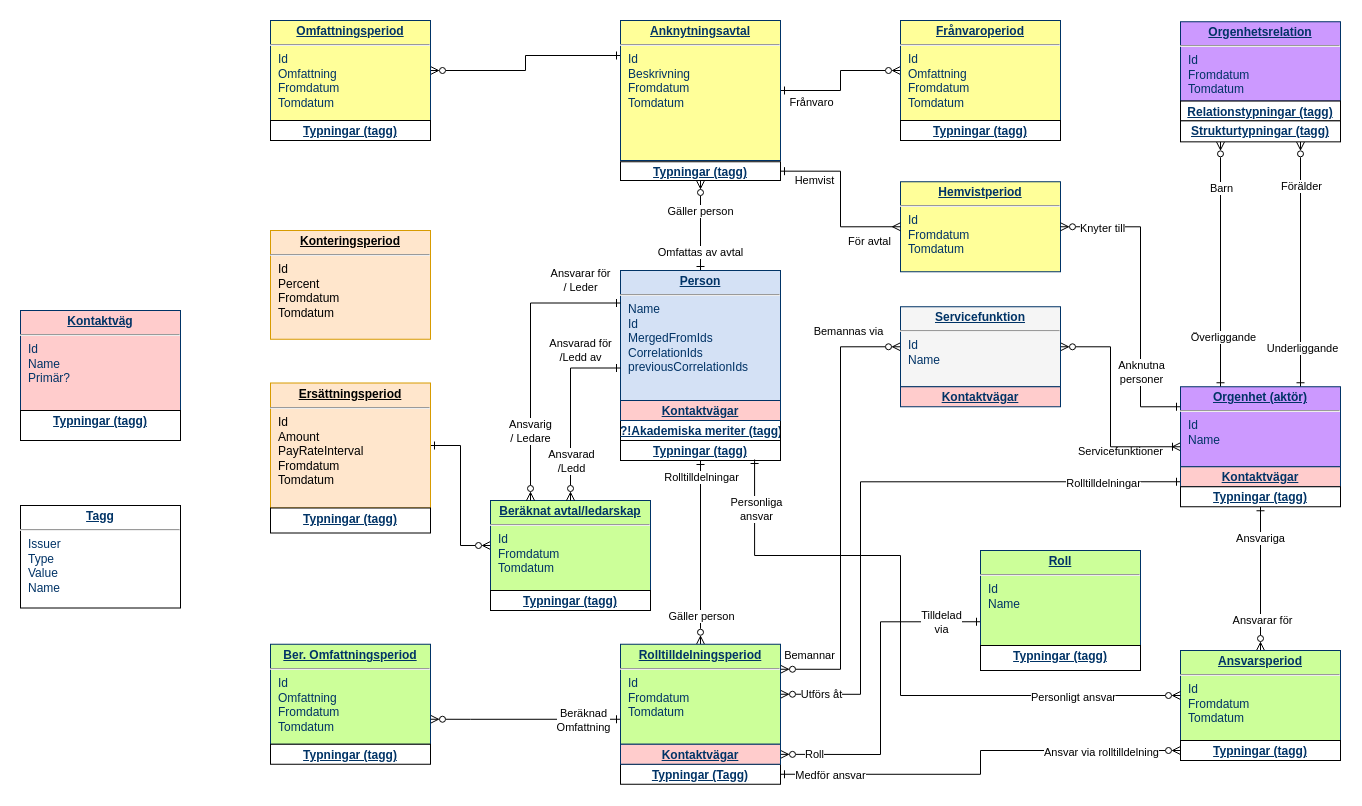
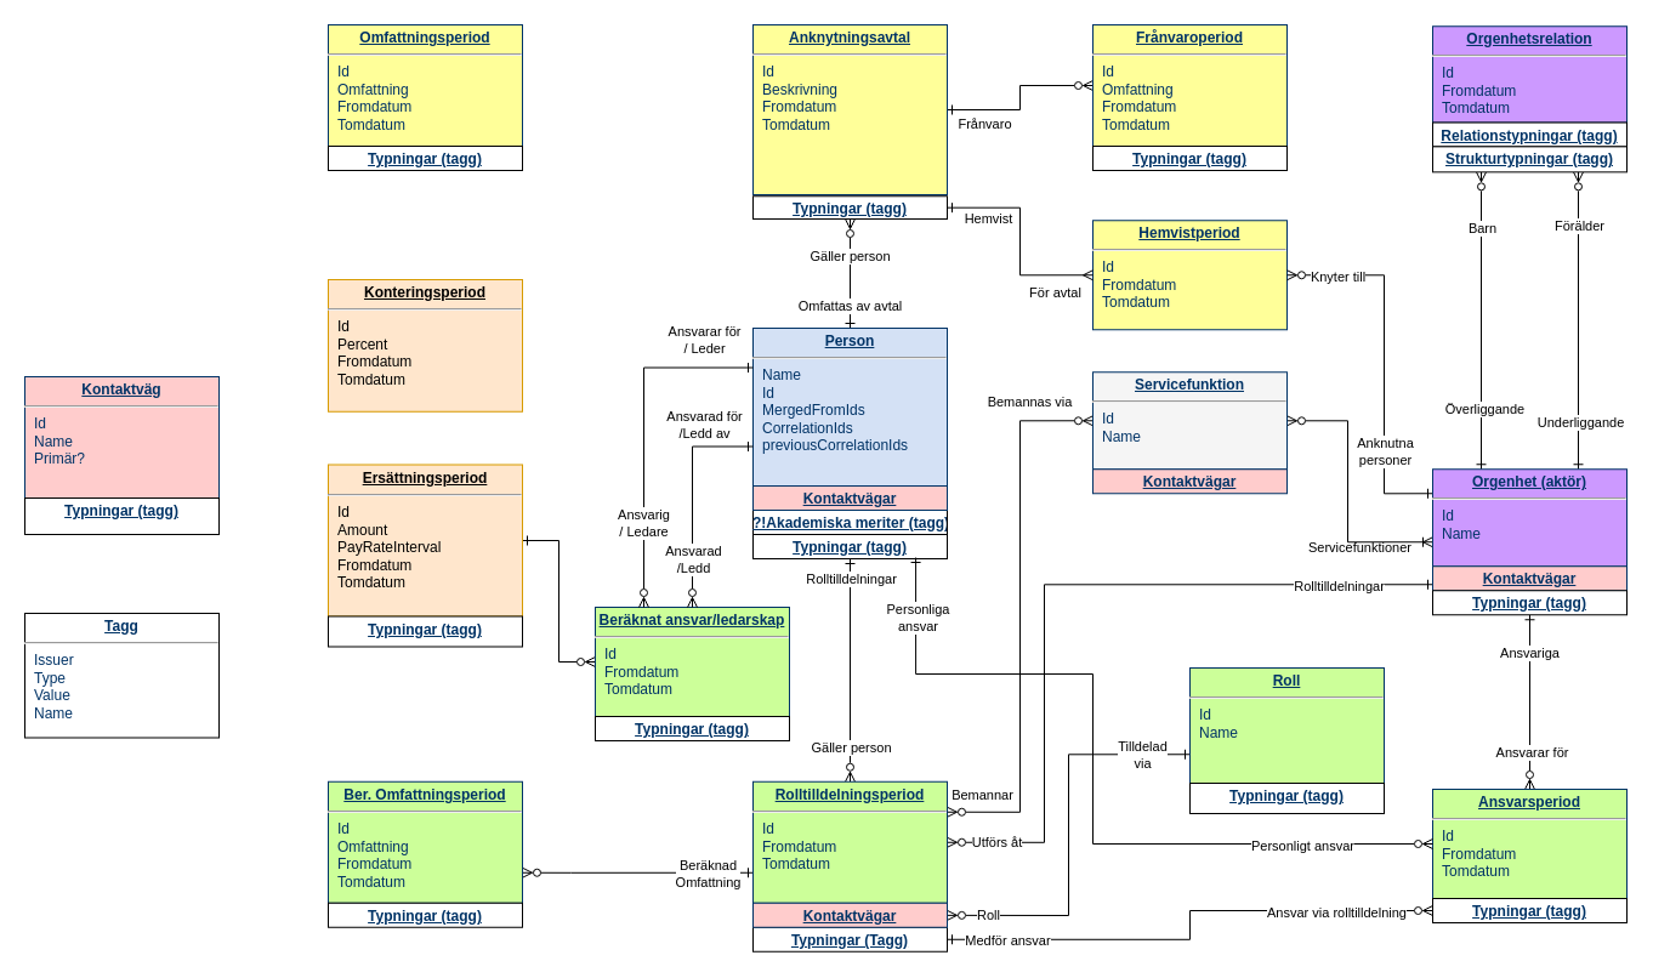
- <mxCell id="2" value="" style="endArrow=ERzeroToMany;startArrow=ERone;html=1;rounded=0;startFill=0;endFill=0;orthogonal=0;jumpStyle=none;edgeStyle=orthogonalEdgeStyle;exitX=0;exitY=0.25;exitDx=0;exitDy=0;" parent="1" source="48" target="51" edge="1"><mxGeometry width="50" height="50" relative="1" as="geometry"><mxPoint x="1030" y="261.25" as="sourcePoint" /><mxPoint x="1540" y="191.25" as="targetPoint" /></mxGeometry></mxCell>
- <mxCell id="94" value="&lt;p style=&quot;margin: 0px; margin-top: 4px; text-align: center; text-decoration: underline;&quot;&gt;&lt;strong&gt;Beräknat avtal/ledarskap&lt;/strong&gt;&lt;/p&gt;&lt;hr&gt;&lt;p style=&quot;margin: 0px; margin-left: 8px;&quot;&gt;Id&lt;/p&gt;&lt;p style=&quot;margin: 0px; margin-left: 8px;&quot;&gt;&lt;span style=&quot;background-color: initial;&quot;&gt;Fromdatum&lt;/span&gt;&lt;br&gt;&lt;/p&gt;&lt;p style=&quot;margin: 0px; margin-left: 8px;&quot;&gt;Tomdatum&lt;/p&gt;" style="verticalAlign=top;align=left;overflow=fill;fontSize=12;fontFamily=Helvetica;html=1;strokeColor=#003366;shadow=0;fillColor=#CCFF99;fontColor=#003366" parent="93" vertex="1"><mxGeometry width="160" height="90" as="geometry" /></mxCell>
+ <mxCell id="94" value="&lt;p style=&quot;margin: 0px; margin-top: 4px; text-align: center; text-decoration: underline;&quot;&gt;&lt;strong&gt;Beräknat ansvar/ledarskap&lt;/strong&gt;&lt;/p&gt;&lt;hr&gt;&lt;p style=&quot;margin: 0px; margin-left: 8px;&quot;&gt;Id&lt;/p&gt;&lt;p style=&quot;margin: 0px; margin-left: 8px;&quot;&gt;&lt;span style=&quot;background-color: initial;&quot;&gt;Fromdatum&lt;/span&gt;&lt;br&gt;&lt;/p&gt;&lt;p style=&quot;margin: 0px; margin-left: 8px;&quot;&gt;Tomdatum&lt;/p&gt;" style="verticalAlign=top;align=left;overflow=fill;fontSize=12;fontFamily=Helvetica;html=1;strokeColor=#003366;shadow=0;fillColor=#CCFF99;fontColor=#003366" parent="93" vertex="1"><mxGeometry width="160" height="90" as="geometry" /></mxCell>
